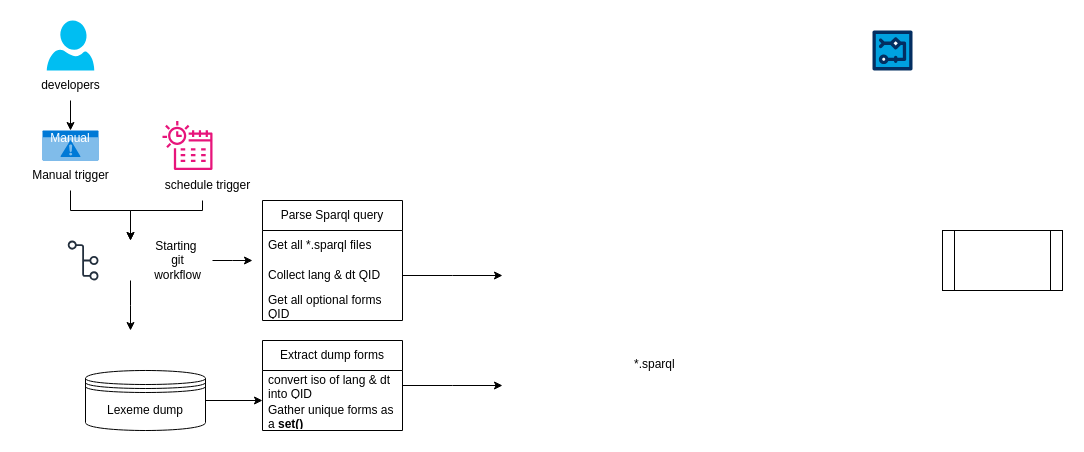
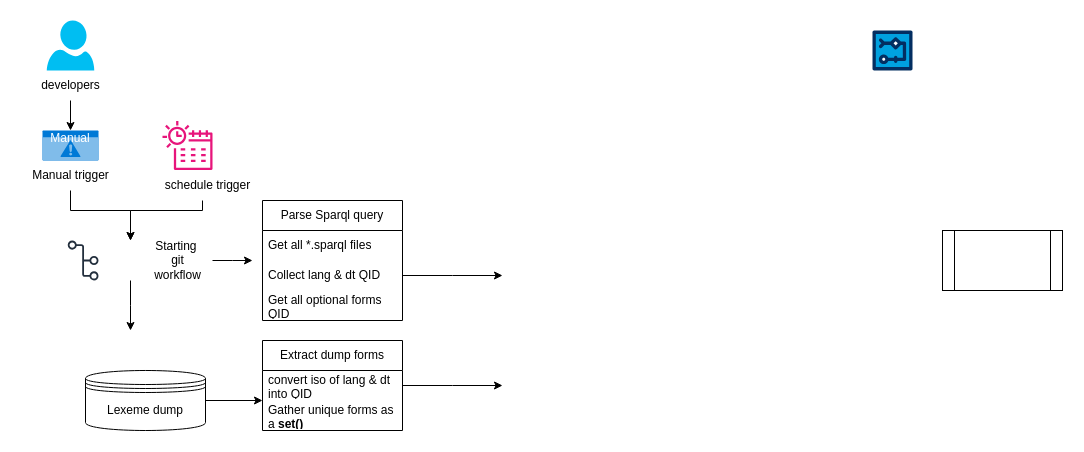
- <mxCell id="30" value="*.sparql" style="text;whiteSpace=wrap;" vertex="1" parent="1"><mxGeometry x="632" y="350" width="70" height="40" as="geometry" /></mxCell>
